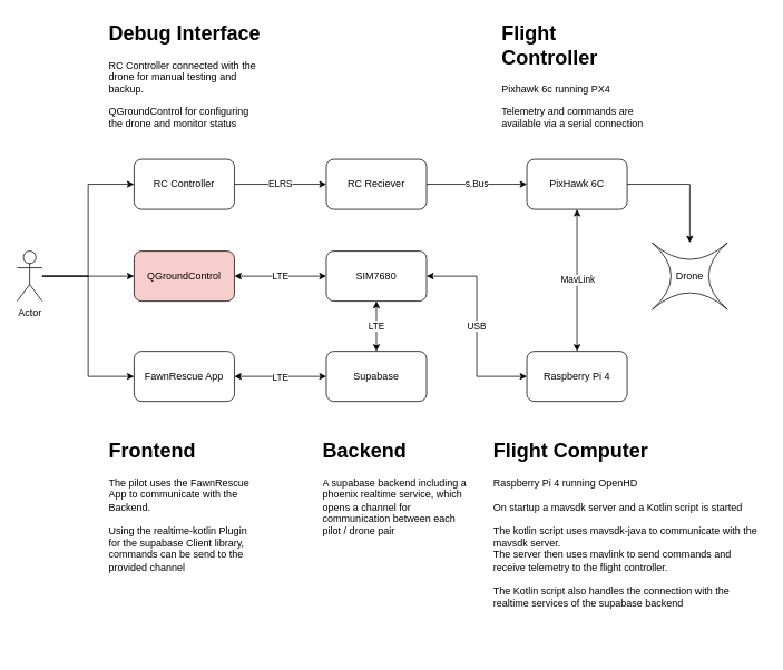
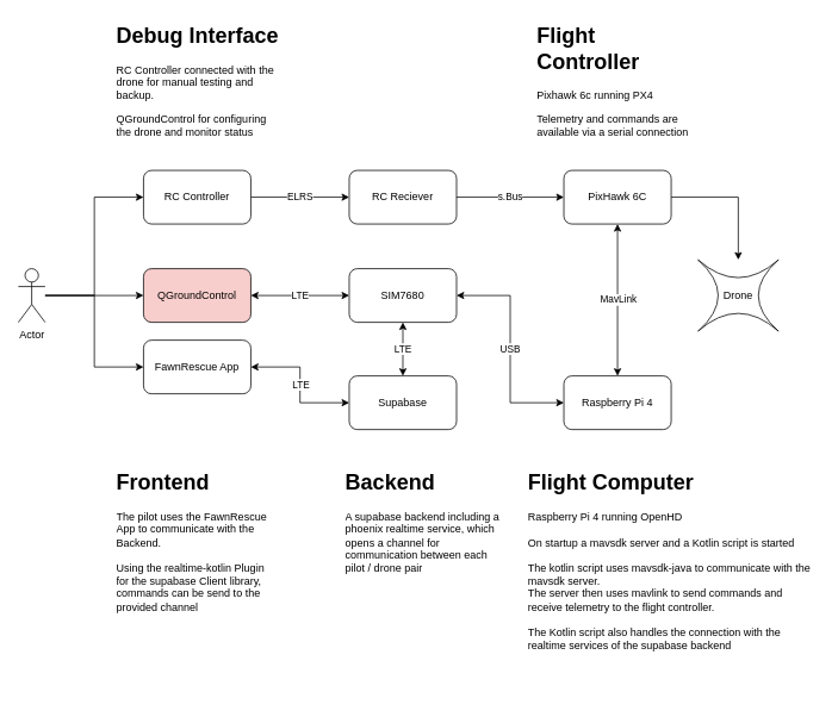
- <mxCell id="19" value="FawnRescue App" style="rounded=1;whiteSpace=wrap;html=1;" parent="1" vertex="1"><mxGeometry x="160" y="420" width="120" height="60" as="geometry" /></mxCell>
+ <mxCell id="19" value="FawnRescue App" style="rounded=1;whiteSpace=wrap;html=1;" parent="1" vertex="1"><mxGeometry x="160" y="380" width="120" height="60" as="geometry" /></mxCell>
